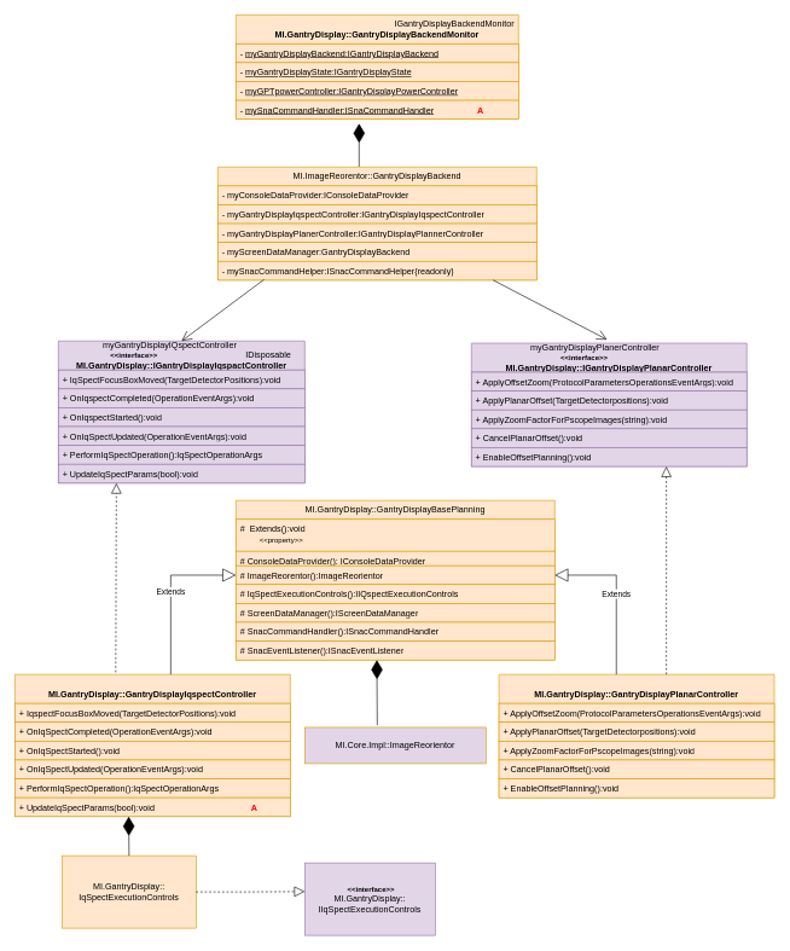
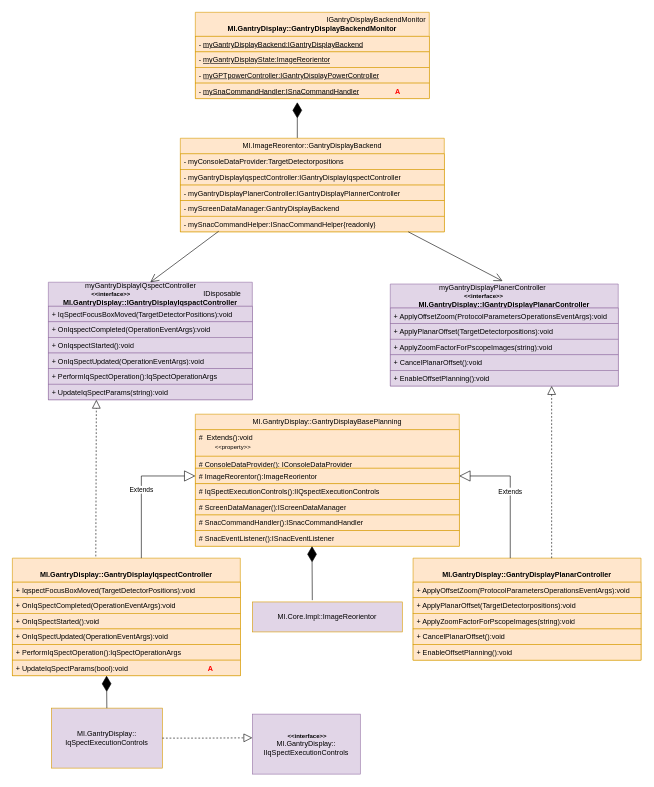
- <mxCell id="4" value="- &lt;u&gt;myGantryDisplayState:IGantryDisplayState&lt;/u&gt;" style="text;strokeColor=#d79b00;fillColor=#ffe6cc;align=left;verticalAlign=top;spacingLeft=4;spacingRight=4;overflow=hidden;rotatable=0;points=[[0,0.5],[1,0.5]];portConstraint=eastwest;whiteSpace=wrap;html=1;" parent="2" vertex="1"><mxGeometry y="66" width="390" height="26" as="geometry" /></mxCell>
+ <mxCell id="4" value="- &lt;u&gt;myGantryDisplayState:ImageReorientor&lt;/u&gt;" style="text;strokeColor=#d79b00;fillColor=#ffe6cc;align=left;verticalAlign=top;spacingLeft=4;spacingRight=4;overflow=hidden;rotatable=0;points=[[0,0.5],[1,0.5]];portConstraint=eastwest;whiteSpace=wrap;html=1;" parent="2" vertex="1"><mxGeometry y="66" width="390" height="26" as="geometry" /></mxCell>
- <mxCell id="9" value="- myConsoleDataProvider:IConsoleDataProvider" style="text;strokeColor=#d79b00;fillColor=#ffe6cc;align=left;verticalAlign=top;spacingLeft=4;spacingRight=4;overflow=hidden;rotatable=0;points=[[0,0.5],[1,0.5]];portConstraint=eastwest;whiteSpace=wrap;html=1;" parent="8" vertex="1"><mxGeometry y="26" width="440" height="26" as="geometry" /></mxCell>
+ <mxCell id="9" value="- myConsoleDataProvider:TargetDetectorpositions" style="text;strokeColor=#d79b00;fillColor=#ffe6cc;align=left;verticalAlign=top;spacingLeft=4;spacingRight=4;overflow=hidden;rotatable=0;points=[[0,0.5],[1,0.5]];portConstraint=eastwest;whiteSpace=wrap;html=1;" parent="8" vertex="1"><mxGeometry y="26" width="440" height="26" as="geometry" /></mxCell>
- <mxCell id="20" value="+ UpdateIqSpectParams(bool):void" style="text;strokeColor=#9673a6;fillColor=#e1d5e7;align=left;verticalAlign=top;spacingLeft=4;spacingRight=4;overflow=hidden;rotatable=0;points=[[0,0.5],[1,0.5]];portConstraint=eastwest;whiteSpace=wrap;html=1;" vertex="1" parent="14"><mxGeometry y="170" width="340" height="26" as="geometry" /></mxCell>
+ <mxCell id="20" value="+ UpdateIqSpectParams(string):void" style="text;strokeColor=#9673a6;fillColor=#e1d5e7;align=left;verticalAlign=top;spacingLeft=4;spacingRight=4;overflow=hidden;rotatable=0;points=[[0,0.5],[1,0.5]];portConstraint=eastwest;whiteSpace=wrap;html=1;" vertex="1" parent="14"><mxGeometry y="170" width="340" height="26" as="geometry" /></mxCell>
- <mxCell id="52" value="MI.GantryDisplay:: IqSpectExecutionControls" style="html=1;whiteSpace=wrap;fillColor=#ffe6cc;strokeColor=#d79b00;" vertex="1" parent="1"><mxGeometry x="85" y="1180" width="185" height="100" as="geometry" /></mxCell>
+ <mxCell id="52" value="MI.GantryDisplay:: IqSpectExecutionControls" style="html=1;whiteSpace=wrap;fillColor=#e1d5e7;strokeColor=#d79b00;" vertex="1" parent="1"><mxGeometry x="85" y="1180" width="185" height="100" as="geometry" /></mxCell>
